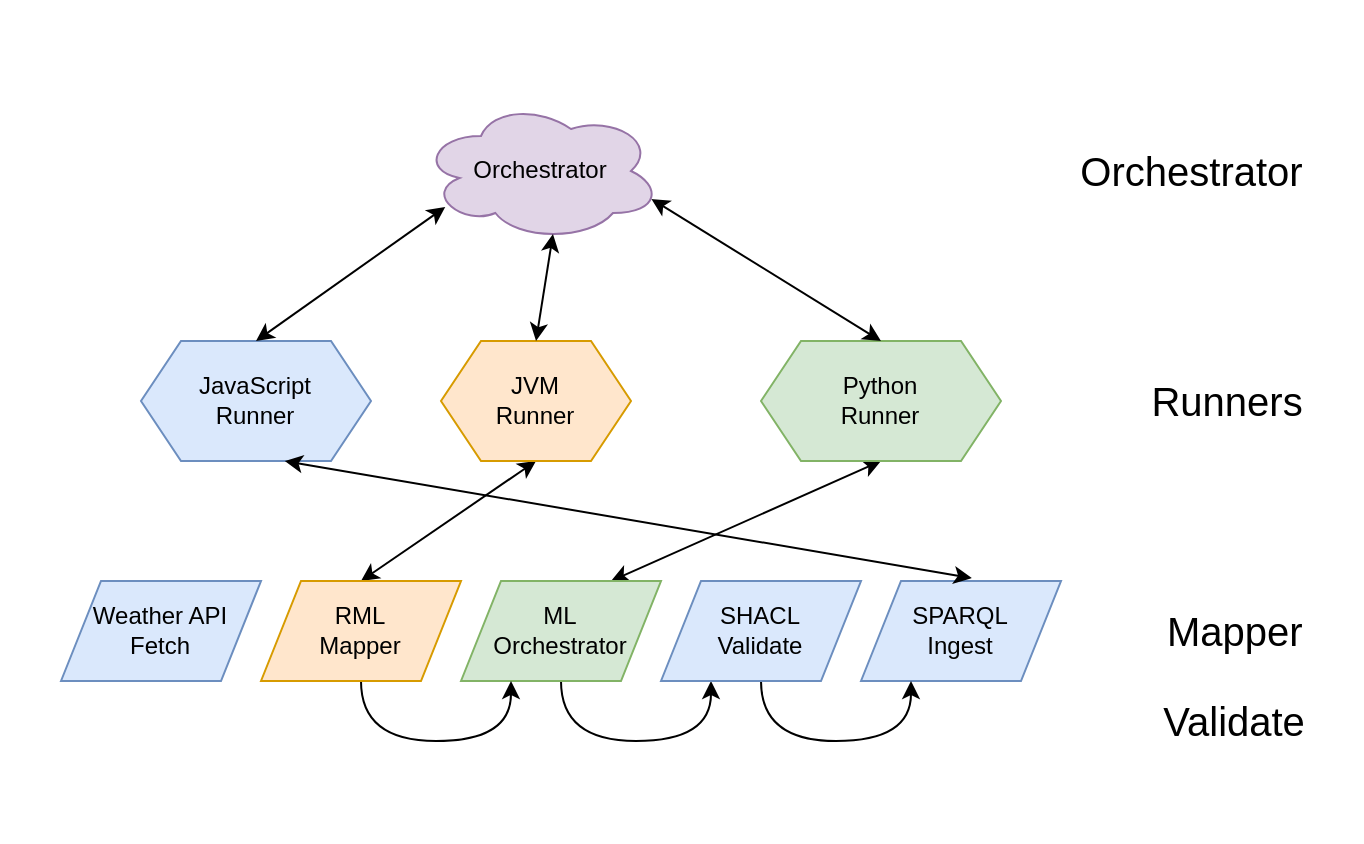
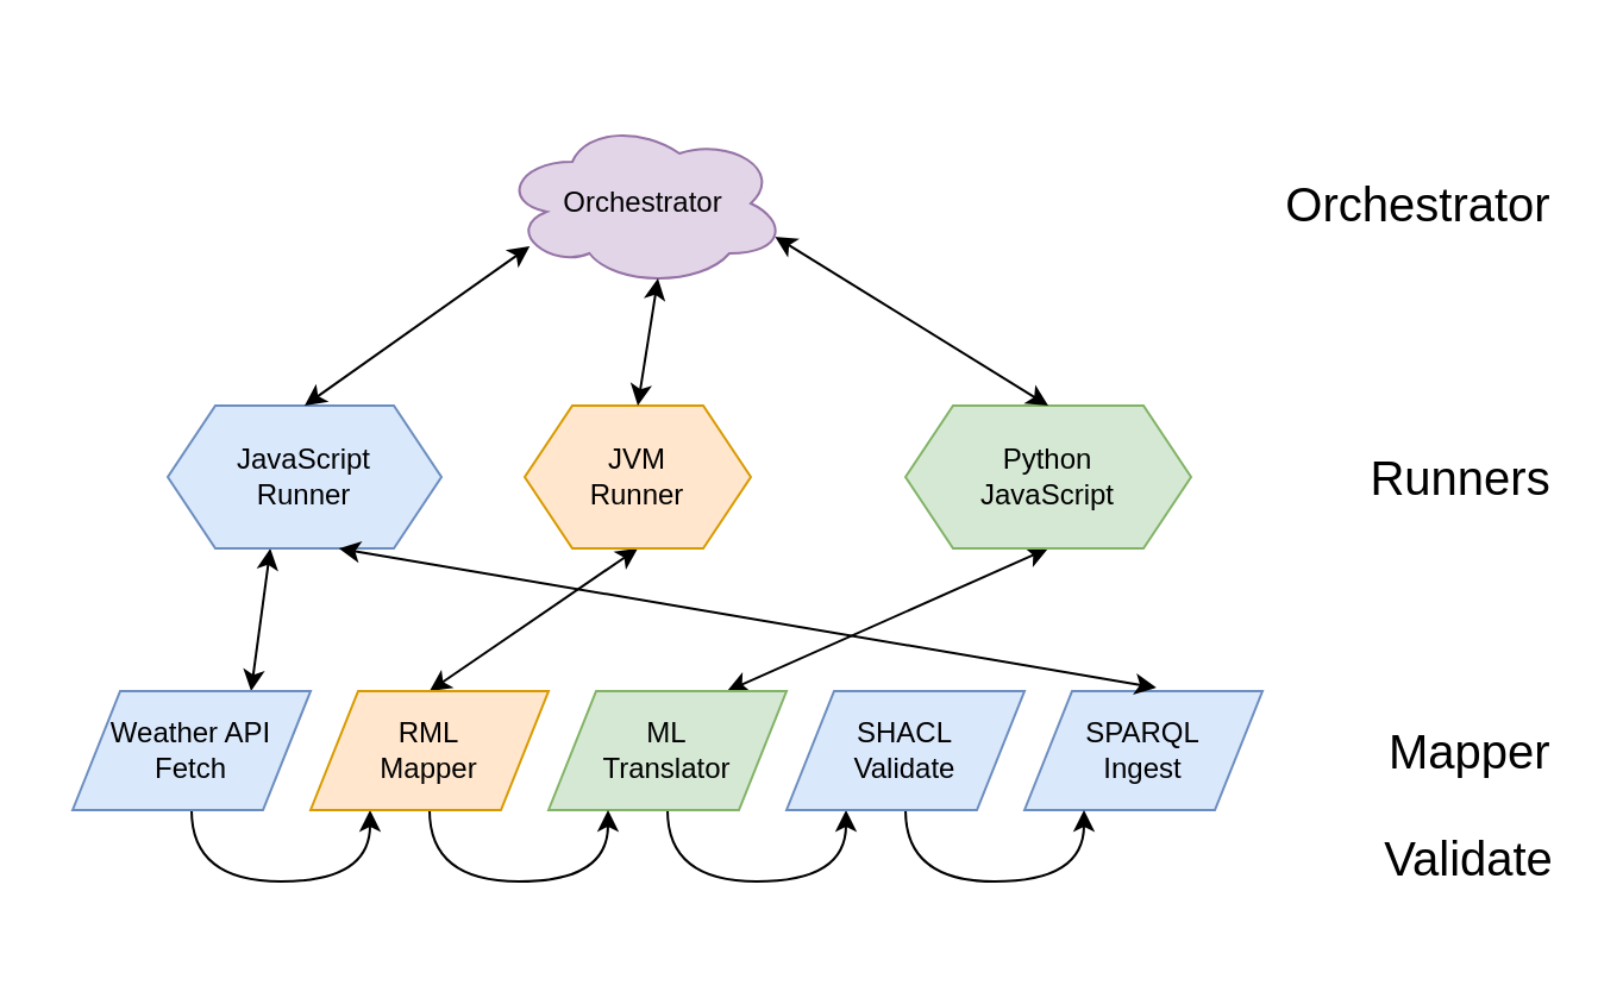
- <mxCell id="12" value="Python&lt;div&gt;Runner&lt;/div&gt;" style="shape=hexagon;perimeter=hexagonPerimeter2;whiteSpace=wrap;html=1;fixedSize=1;fillColor=#d5e8d4;strokeColor=#82b366;" parent="1" vertex="1"><mxGeometry x="380" y="170" width="120" height="60" as="geometry" /></mxCell>
+ <mxCell id="12" value="Python&lt;div&gt;JavaScript&lt;/div&gt;" style="shape=hexagon;perimeter=hexagonPerimeter2;whiteSpace=wrap;html=1;fixedSize=1;fillColor=#d5e8d4;strokeColor=#82b366;" parent="1" vertex="1"><mxGeometry x="380" y="170" width="120" height="60" as="geometry" /></mxCell>
+ <mxCell id="9" style="edgeStyle=none;rounded=0;orthogonalLoop=1;jettySize=auto;html=1;exitX=0.375;exitY=1;exitDx=0;exitDy=0;entryX=0.75;entryY=0;entryDx=0;entryDy=0;startArrow=classic;startFill=1;" parent="1" source="10" target="14" edge="1"><mxGeometry relative="1" as="geometry" /></mxCell>
- <mxCell id="17" value="&lt;div&gt;ML&lt;/div&gt;&lt;div&gt;Orchestrator&lt;/div&gt;" style="shape=parallelogram;perimeter=parallelogramPerimeter;whiteSpace=wrap;html=1;fixedSize=1;fillColor=#d5e8d4;strokeColor=#82b366;" parent="1" vertex="1"><mxGeometry x="230" y="290" width="100" height="50" as="geometry" /></mxCell>
+ <mxCell id="17" value="&lt;div&gt;ML&lt;/div&gt;&lt;div&gt;Translator&lt;/div&gt;" style="shape=parallelogram;perimeter=parallelogramPerimeter;whiteSpace=wrap;html=1;fixedSize=1;fillColor=#d5e8d4;strokeColor=#82b366;" parent="1" vertex="1"><mxGeometry x="230" y="290" width="100" height="50" as="geometry" /></mxCell>
+ <mxCell id="13" style="edgeStyle=orthogonalEdgeStyle;curved=1;rounded=0;orthogonalLoop=1;jettySize=auto;html=1;exitX=0.5;exitY=1;exitDx=0;exitDy=0;entryX=0.25;entryY=1;entryDx=0;entryDy=0;" parent="1" source="14" target="19" edge="1"><mxGeometry relative="1" as="geometry"><Array as="points"><mxPoint x="80" y="370" /><mxPoint x="155" y="370" /></Array></mxGeometry></mxCell>
